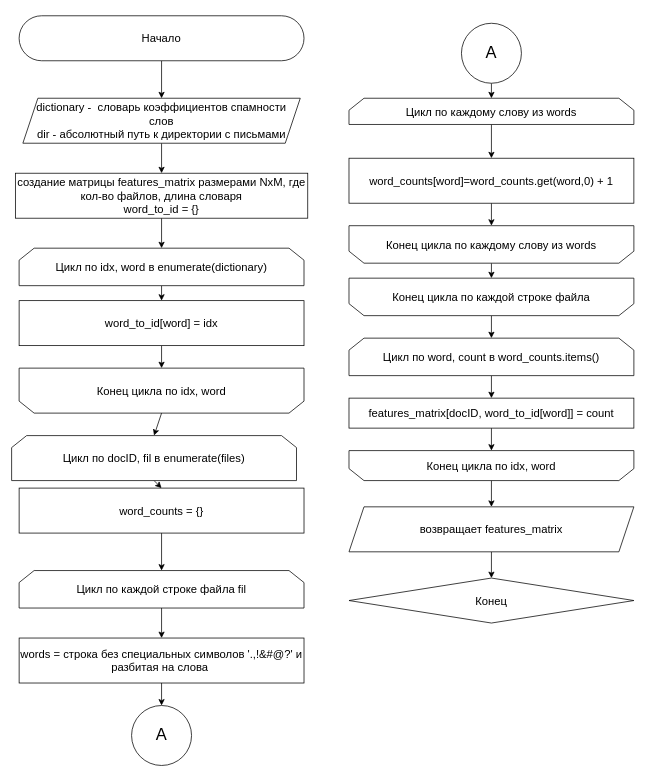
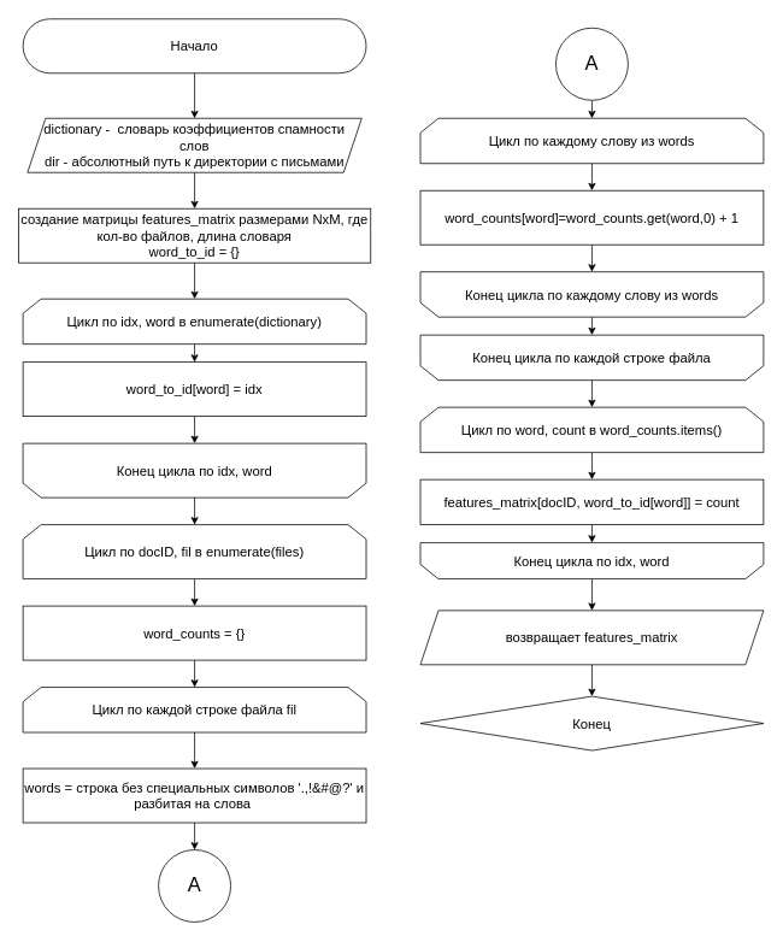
- <mxCell id="23" value="Цикл по каждому слову из words" style="shape=loopLimit;whiteSpace=wrap;html=1;fontSize=15;" parent="1" vertex="1"><mxGeometry x="465" y="130" width="380" height="35" as="geometry" /></mxCell>
+ <mxCell id="23" value="Цикл по каждому слову из words" style="shape=loopLimit;whiteSpace=wrap;html=1;fontSize=15;" parent="1" vertex="1"><mxGeometry x="465" y="130" width="380" height="50" as="geometry" /></mxCell>
- <mxCell id="37" value="features_matrix[docID, word_to_id[word]] = count" style="rounded=0;whiteSpace=wrap;html=1;fontSize=15;" parent="1" vertex="1"><mxGeometry x="465" y="530" width="380" height="40" as="geometry" /></mxCell>
+ <mxCell id="37" value="features_matrix[docID, word_to_id[word]] = count" style="rounded=0;whiteSpace=wrap;html=1;fontSize=15;" parent="1" vertex="1"><mxGeometry x="465" y="530" width="380" height="50" as="geometry" /></mxCell>
- <mxCell id="13" value="Цикл по docID, fil в enumerate(files)" style="shape=loopLimit;whiteSpace=wrap;html=1;fontSize=15;" parent="1" vertex="1"><mxGeometry x="15" y="580" width="380" height="60" as="geometry" /></mxCell>
+ <mxCell id="13" value="Цикл по docID, fil в enumerate(files)" style="shape=loopLimit;whiteSpace=wrap;html=1;fontSize=15;" parent="1" vertex="1"><mxGeometry x="25" y="580" width="380" height="60" as="geometry" /></mxCell>
- <mxCell id="15" value="word_counts = {}" style="rounded=0;whiteSpace=wrap;html=1;fontSize=15;" parent="1" vertex="1"><mxGeometry x="25" y="650" width="380" height="60" as="geometry" /></mxCell>
+ <mxCell id="15" value="word_counts = {}" style="rounded=0;whiteSpace=wrap;html=1;fontSize=15;" parent="1" vertex="1"><mxGeometry x="25" y="670" width="380" height="60" as="geometry" /></mxCell>
